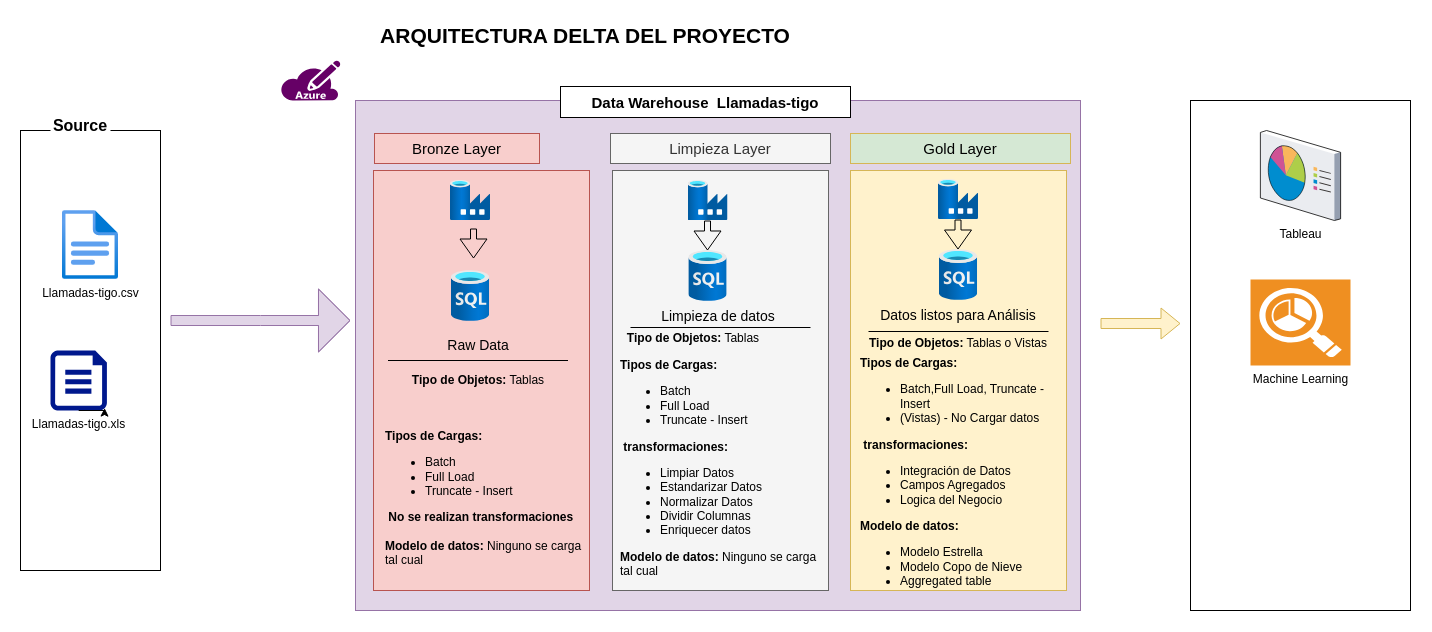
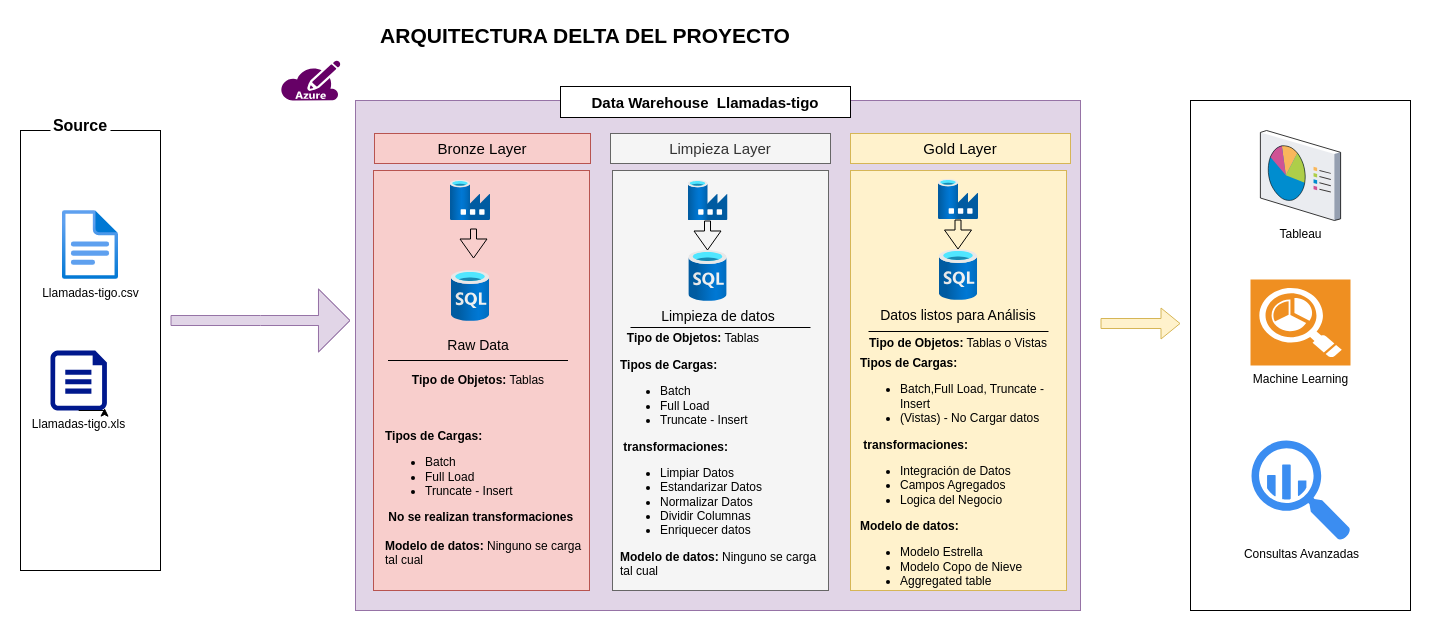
- <mxCell id="11" value="Bronze Layer" style="rounded=0;whiteSpace=wrap;html=1;fontSize=15;fontStyle=0;fillColor=#f8cecc;strokeColor=#b85450;" parent="1" vertex="1"><mxGeometry x="374" y="133" width="165" height="30" as="geometry" /></mxCell>
+ <mxCell id="11" value="Bronze Layer" style="rounded=0;whiteSpace=wrap;html=1;fontSize=15;fontStyle=0;fillColor=#f8cecc;strokeColor=#b85450;" parent="1" vertex="1"><mxGeometry x="374" y="133" width="216" height="30" as="geometry" /></mxCell>
- <mxCell id="13" value="Gold Layer" style="rounded=0;whiteSpace=wrap;html=1;fontSize=15;fontStyle=0;fillColor=#d5e8d4;strokeColor=#d6b656;" parent="1" vertex="1"><mxGeometry x="850" y="133" width="220" height="30" as="geometry" /></mxCell>
+ <mxCell id="13" value="Gold Layer" style="rounded=0;whiteSpace=wrap;html=1;fontSize=15;fontStyle=0;fillColor=#fff2cc;strokeColor=#d6b656;" parent="1" vertex="1"><mxGeometry x="850" y="133" width="220" height="30" as="geometry" /></mxCell>
+ <mxCell id="43" value="Consultas Avanzadas" style="sketch=0;html=1;aspect=fixed;strokeColor=none;shadow=0;fillColor=#3B8DF1;verticalAlign=top;labelPosition=center;verticalLabelPosition=bottom;shape=mxgraph.gcp2.big_query" parent="1" vertex="1"><mxGeometry x="1251" y="440" width="99" height="100" as="geometry" /></mxCell>
